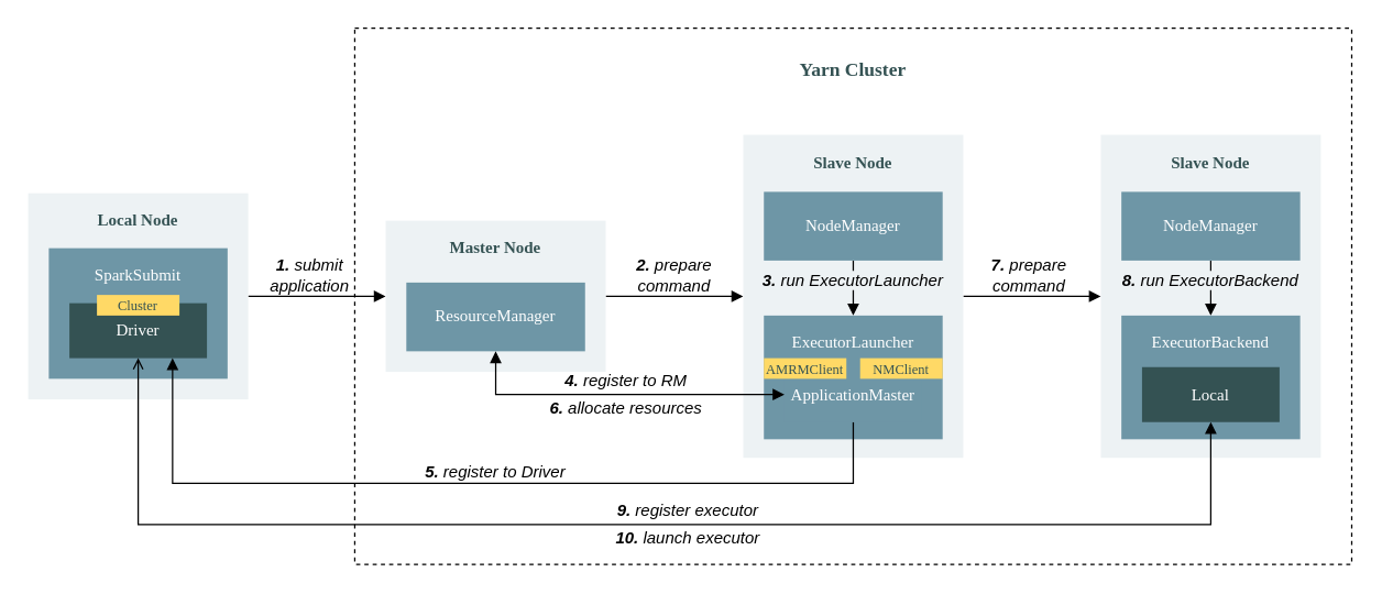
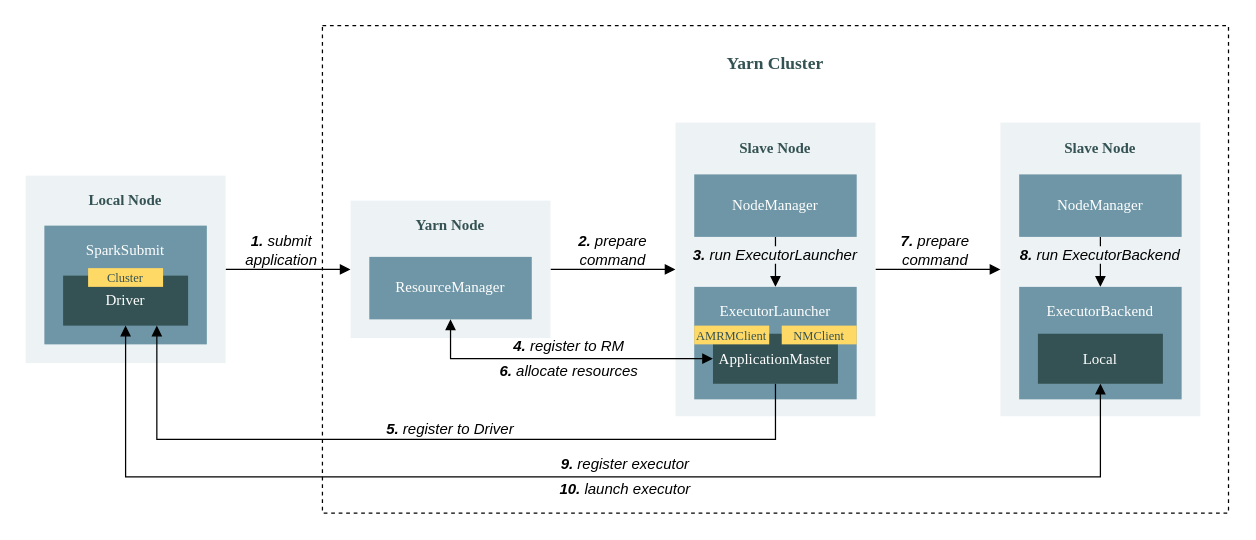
- <mxCell id="19" value="&lt;b&gt;&lt;font color=&quot;#345253&quot;&gt;Master Node&lt;/font&gt;&lt;/b&gt;" style="text;html=1;strokeColor=none;fillColor=none;align=center;verticalAlign=middle;whiteSpace=wrap;rounded=0;fontFamily=Tahoma;" parent="1" vertex="1"><mxGeometry x="320" y="170" width="80" height="20" as="geometry" /></mxCell>
+ <mxCell id="19" value="&lt;b&gt;&lt;font color=&quot;#345253&quot;&gt;Yarn Node&lt;/font&gt;&lt;/b&gt;" style="text;html=1;strokeColor=none;fillColor=none;align=center;verticalAlign=middle;whiteSpace=wrap;rounded=0;fontFamily=Tahoma;" parent="1" vertex="1"><mxGeometry x="320" y="170" width="80" height="20" as="geometry" /></mxCell>
- <mxCell id="14" style="edgeStyle=orthogonalEdgeStyle;html=1;entryX=0.5;entryY=1;entryDx=0;entryDy=0;fontColor=#345253;endArrow=open;endFill=1;startArrow=block;startFill=1;rounded=0;" edge="1" parent="1" source="15" target="6"><mxGeometry relative="1" as="geometry"><Array as="points"><mxPoint x="880" y="381" /><mxPoint x="100" y="381" /></Array></mxGeometry></mxCell>
+ <mxCell id="14" style="edgeStyle=orthogonalEdgeStyle;html=1;entryX=0.5;entryY=1;entryDx=0;entryDy=0;fontColor=#345253;endArrow=block;endFill=1;startArrow=block;startFill=1;rounded=0;" edge="1" parent="1" source="15" target="6"><mxGeometry relative="1" as="geometry"><Array as="points"><mxPoint x="880" y="381" /><mxPoint x="100" y="381" /></Array></mxGeometry></mxCell>
- <mxCell id="33" value="&lt;font color=&quot;#ffffff&quot;&gt;ApplicationMaster&lt;/font&gt;" style="rounded=0;whiteSpace=wrap;html=1;strokeColor=none;fillColor=#6e96a6;fontStyle=0;fontFamily=Tahoma;" vertex="1" parent="1"><mxGeometry x="570" y="266.5" width="100" height="40" as="geometry" /></mxCell>
+ <mxCell id="33" value="&lt;font color=&quot;#ffffff&quot;&gt;ApplicationMaster&lt;/font&gt;" style="rounded=0;whiteSpace=wrap;html=1;strokeColor=none;fillColor=#345253;fontStyle=0;fontFamily=Tahoma;" vertex="1" parent="1"><mxGeometry x="570" y="266.5" width="100" height="40" as="geometry" /></mxCell>
